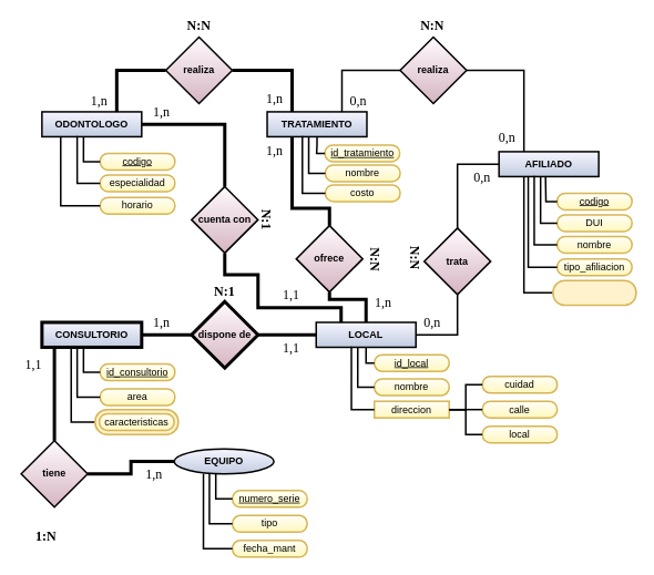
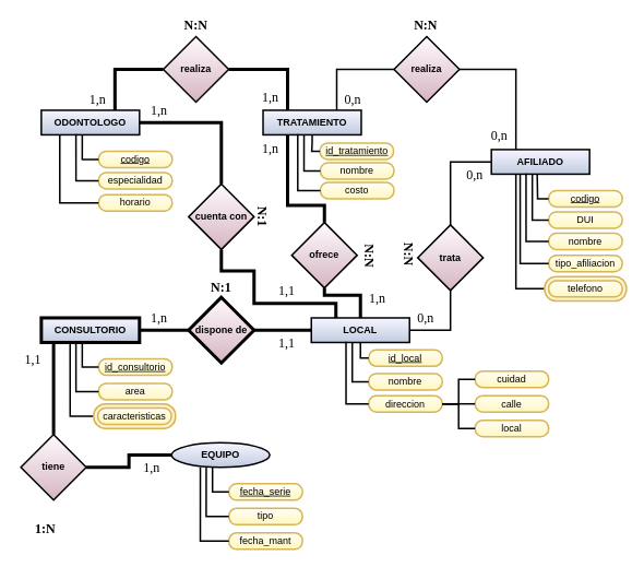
+ <mxCell id="97" value="telefono" style="rounded=1;whiteSpace=wrap;html=1;arcSize=48;fillColor=#FFFEF7;strokeColor=#d6b656;strokeWidth=2;shadow=0;comic=0;glass=0;gradientColor=#FFF7BF;" vertex="1" parent="1"><mxGeometry x="670" y="342" width="90" height="20" as="geometry" /></mxCell>
- <mxCell id="4" value="direccion" style="whiteSpace=wrap;html=1;arcSize=48;fillColor=#FFFEF7;strokeColor=#d6b656;strokeWidth=2;glass=0;shadow=0;comic=0;gradientColor=#FFF7BF;rounded=0;" parent="1" vertex="1"><mxGeometry x="450" y="482.5" width="90" height="20" as="geometry" /></mxCell>
+ <mxCell id="4" value="direccion" style="rounded=1;whiteSpace=wrap;html=1;arcSize=48;fillColor=#FFFEF7;strokeColor=#d6b656;strokeWidth=2;glass=0;shadow=0;comic=0;gradientColor=#FFF7BF;" parent="1" vertex="1"><mxGeometry x="450" y="482.5" width="90" height="20" as="geometry" /></mxCell>
- <mxCell id="24" value="numero_serie" style="rounded=1;whiteSpace=wrap;html=1;arcSize=48;fillColor=#FFFEF7;strokeColor=#d6b656;strokeWidth=2;glass=0;shadow=0;comic=0;gradientColor=#FFF7BF;fontStyle=4" parent="1" vertex="1"><mxGeometry x="279.167" y="590" width="90" height="20" as="geometry" /></mxCell>
+ <mxCell id="24" value="fecha_serie" style="rounded=1;whiteSpace=wrap;html=1;arcSize=48;fillColor=#FFFEF7;strokeColor=#d6b656;strokeWidth=2;glass=0;shadow=0;comic=0;gradientColor=#FFF7BF;fontStyle=4" parent="1" vertex="1"><mxGeometry x="279.167" y="590" width="90" height="20" as="geometry" /></mxCell>
